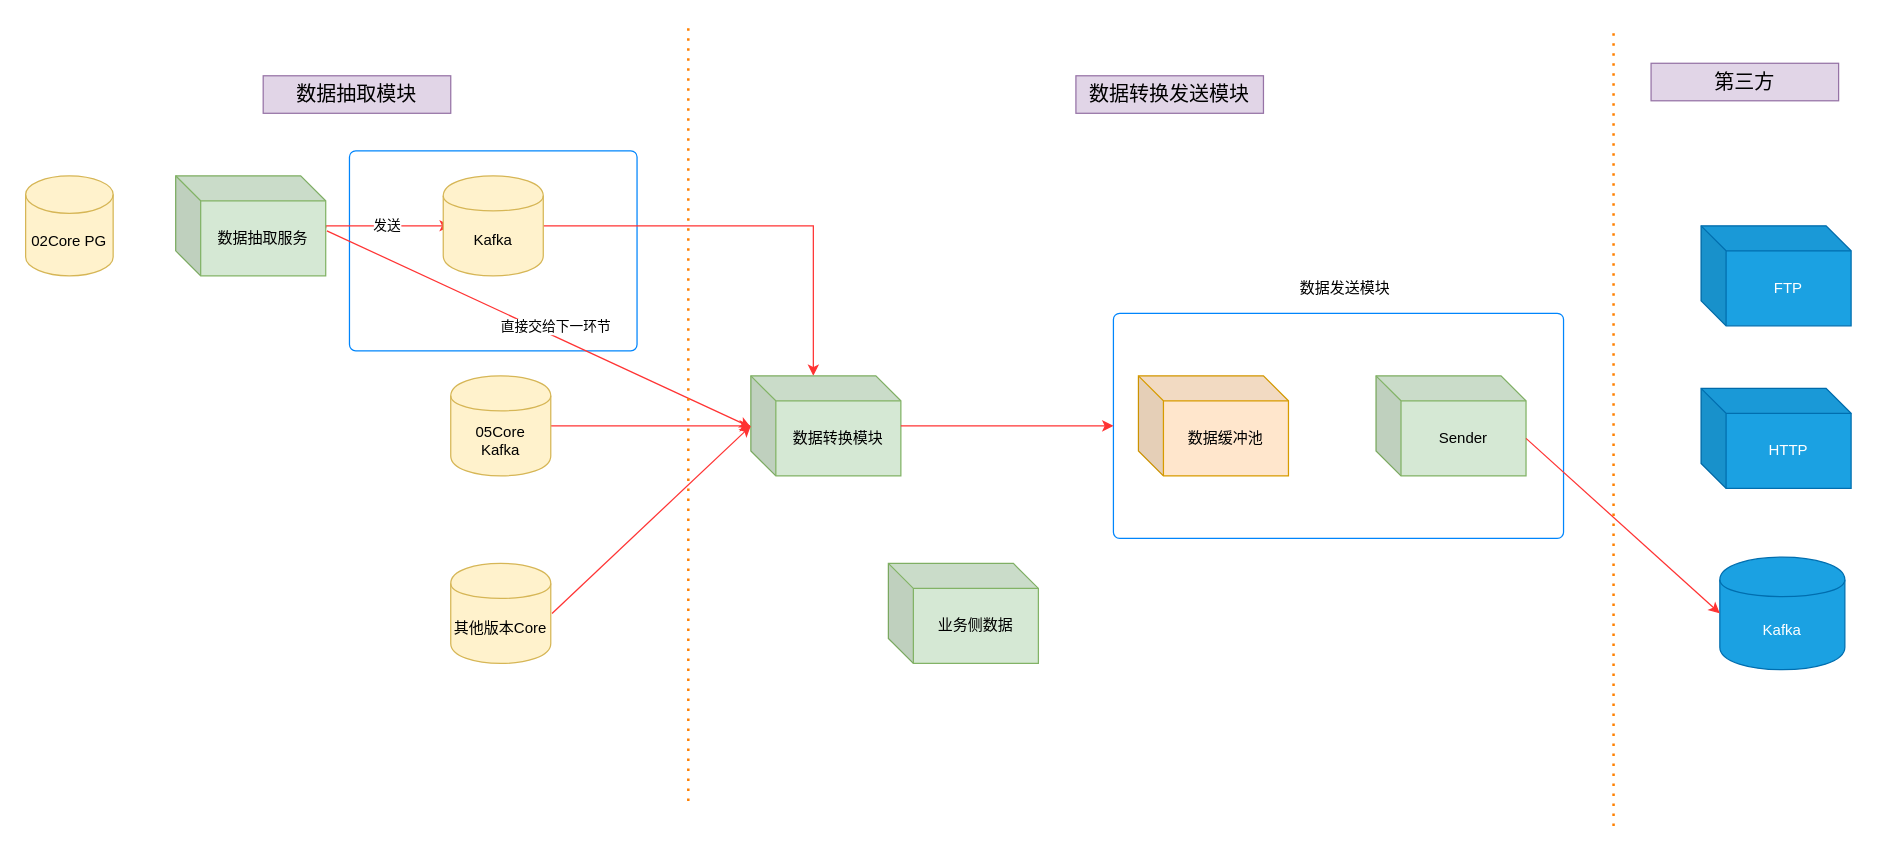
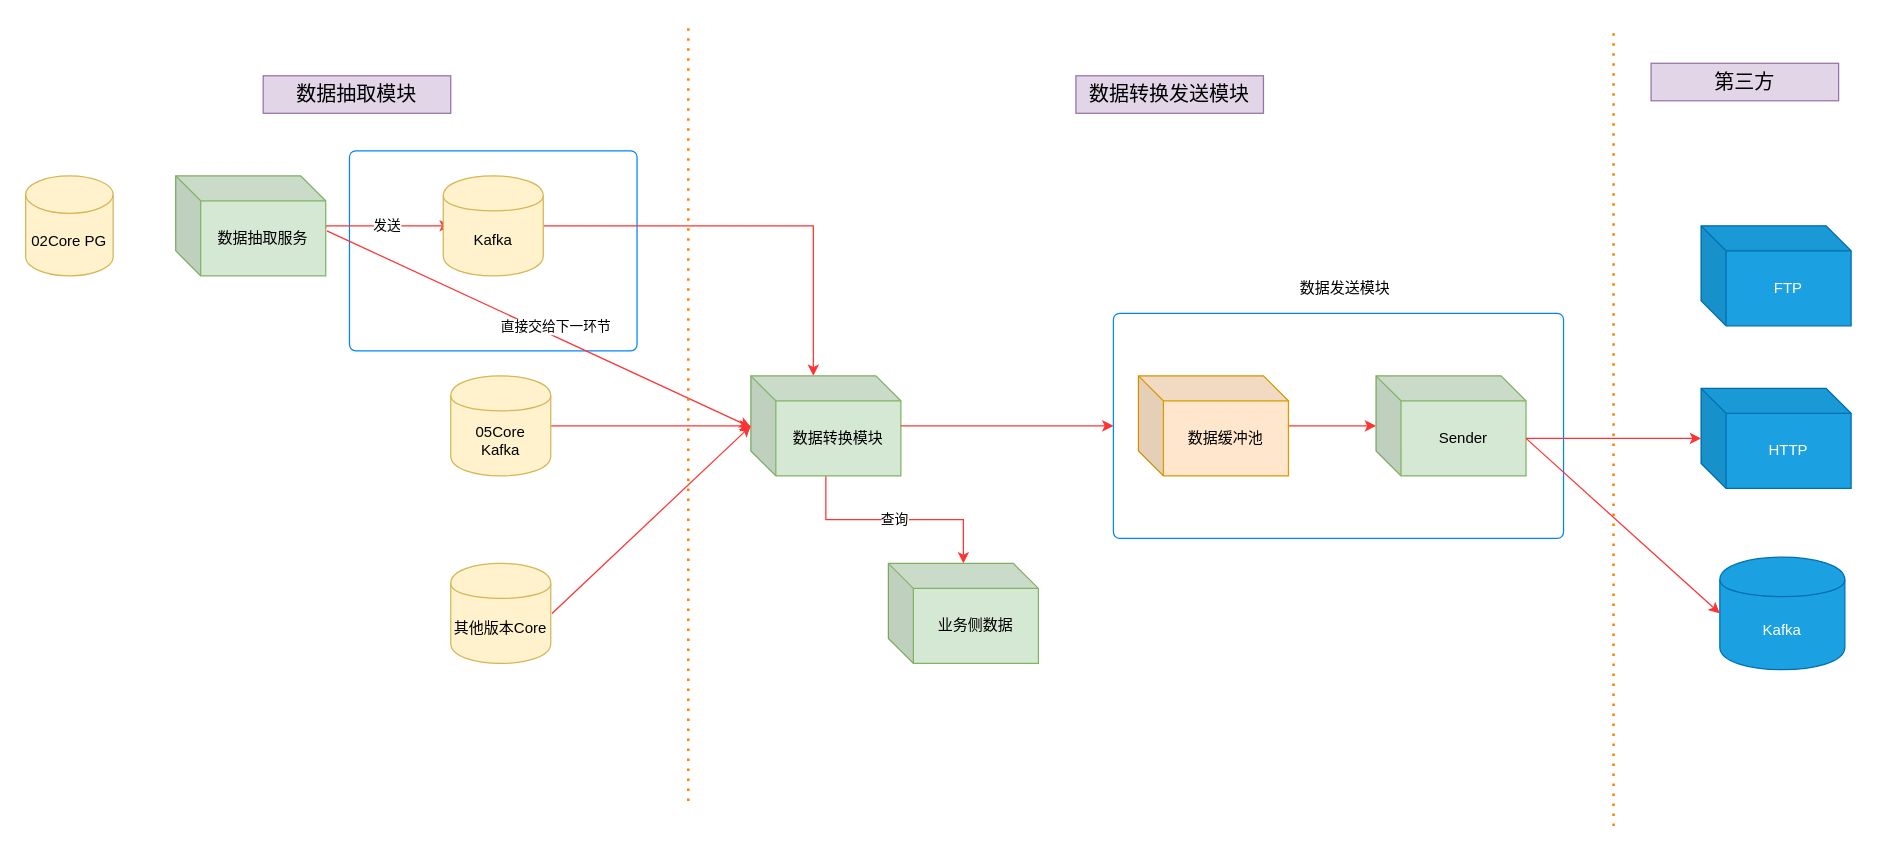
+ <mxCell id="15" value="" style="edgeStyle=orthogonalEdgeStyle;rounded=0;orthogonalLoop=1;jettySize=auto;html=1;strokeColor=#FF3333;" parent="1" source="16" target="17" edge="1"><mxGeometry relative="1" as="geometry" /></mxCell>
+ <mxCell id="27" value="" style="endArrow=classic;html=1;exitX=0;exitY=0;exitDx=120;exitDy=50;exitPerimeter=0;strokeColor=#FF3333;" parent="1" source="17" target="20" edge="1"><mxGeometry width="50" height="50" relative="1" as="geometry"><mxPoint x="1230" y="360" as="sourcePoint" /><mxPoint x="1340" y="220" as="targetPoint" /></mxGeometry></mxCell>
+ <mxCell id="11" value="查询" style="edgeStyle=orthogonalEdgeStyle;rounded=0;orthogonalLoop=1;jettySize=auto;html=1;fillColor=#fff2cc;strokeColor=#FF3333;" parent="1" source="12" target="13" edge="1"><mxGeometry relative="1" as="geometry" /></mxCell>
